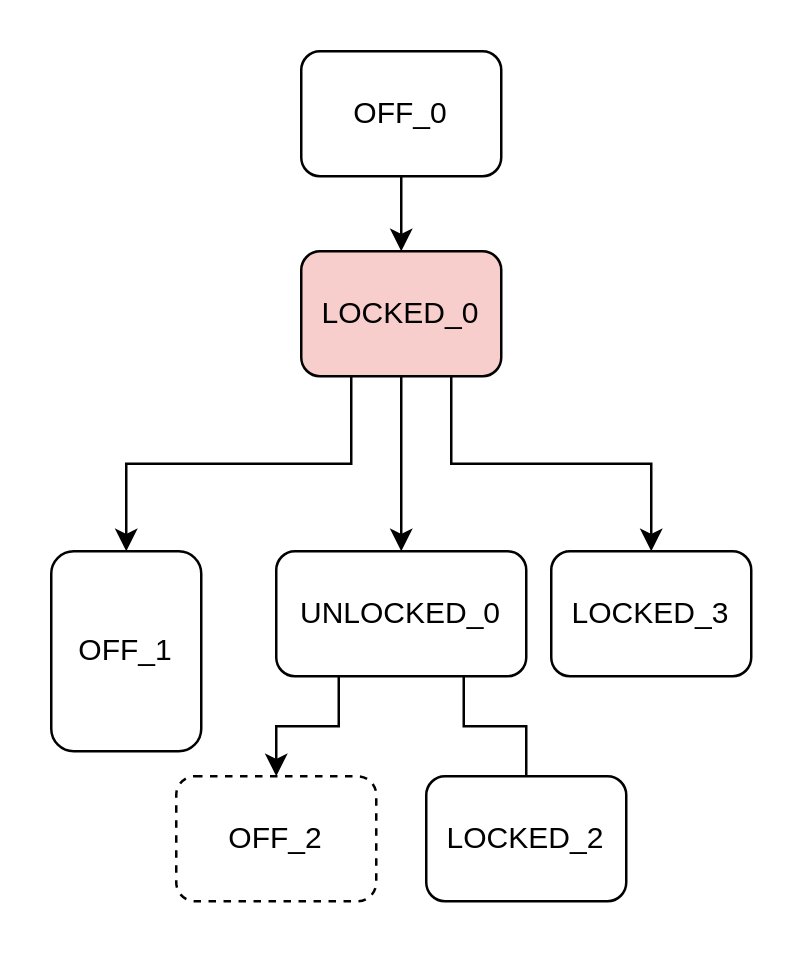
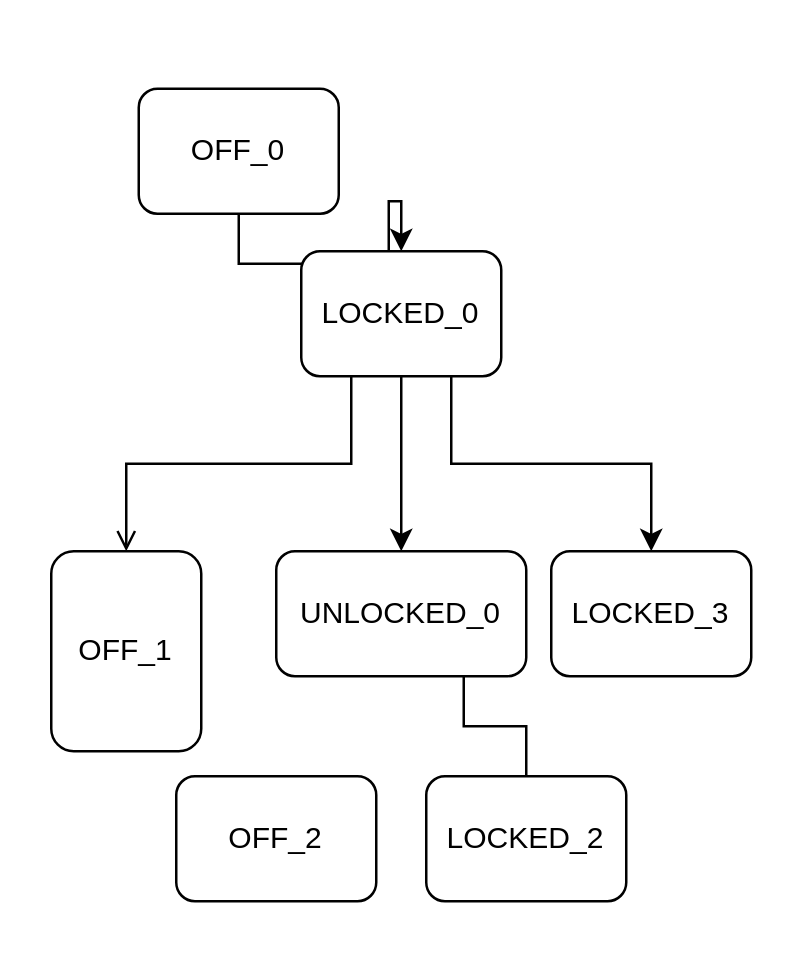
- <mxCell id="3" value="OFF_0" style="rounded=1;whiteSpace=wrap;html=1;" vertex="1" parent="1"><mxGeometry x="120" y="20" width="80" height="50" as="geometry" /></mxCell>
+ <mxCell id="3" value="OFF_0" style="rounded=1;whiteSpace=wrap;html=1;" vertex="1" parent="1"><mxGeometry x="55" y="35" width="80" height="50" as="geometry" /></mxCell>
- <mxCell id="7" value="LOCKED_0" style="rounded=1;whiteSpace=wrap;html=1;fillColor=#f8cecc;" vertex="1" parent="1"><mxGeometry x="120" y="100" width="80" height="50" as="geometry" /></mxCell>
+ <mxCell id="7" value="LOCKED_0" style="rounded=1;whiteSpace=wrap;html=1;" vertex="1" parent="1"><mxGeometry x="120" y="100" width="80" height="50" as="geometry" /></mxCell>
- <mxCell id="4" style="edgeStyle=orthogonalEdgeStyle;rounded=0;orthogonalLoop=1;jettySize=auto;html=1;exitX=0.25;exitY=1;exitDx=0;exitDy=0;" edge="1" parent="1" source="7" target="12"><mxGeometry relative="1" as="geometry" /></mxCell>
+ <mxCell id="4" style="edgeStyle=orthogonalEdgeStyle;rounded=0;orthogonalLoop=1;jettySize=auto;html=1;exitX=0.25;exitY=1;exitDx=0;exitDy=0;endArrow=open;" edge="1" parent="1" source="7" target="12"><mxGeometry relative="1" as="geometry" /></mxCell>
- <mxCell id="9" style="edgeStyle=orthogonalEdgeStyle;rounded=0;orthogonalLoop=1;jettySize=auto;html=1;exitX=0.25;exitY=1;exitDx=0;exitDy=0;entryX=0.5;entryY=0;entryDx=0;entryDy=0;" edge="1" parent="1" source="11" target="13"><mxGeometry relative="1" as="geometry" /></mxCell>
- <mxCell id="13" value="OFF_2" style="rounded=1;whiteSpace=wrap;html=1;dashed=1;" vertex="1" parent="1"><mxGeometry x="70" y="310" width="80" height="50" as="geometry" /></mxCell>
+ <mxCell id="13" value="OFF_2" style="rounded=1;whiteSpace=wrap;html=1;" vertex="1" parent="1"><mxGeometry x="70" y="310" width="80" height="50" as="geometry" /></mxCell>
